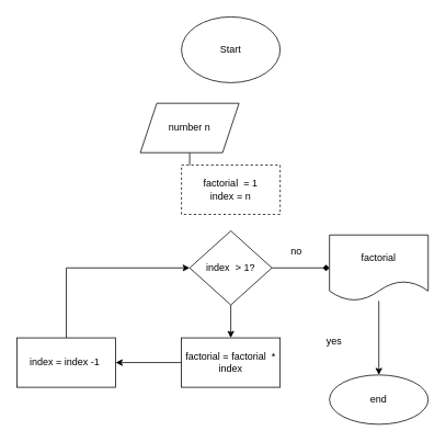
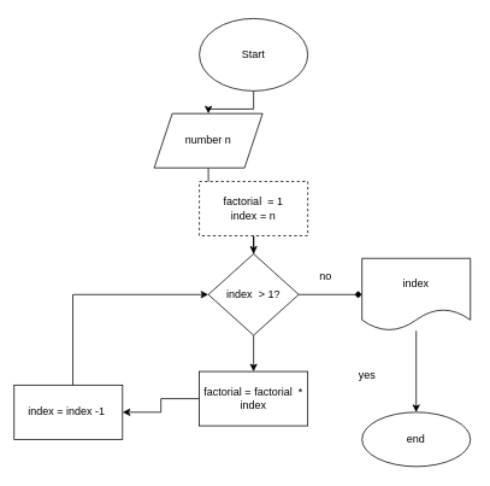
+ <mxCell id="2" value="" style="edgeStyle=orthogonalEdgeStyle;rounded=0;orthogonalLoop=1;jettySize=auto;html=1;" edge="1" parent="1" source="3" target="5"><mxGeometry relative="1" as="geometry" /></mxCell>
+ <mxCell id="6" value="" style="edgeStyle=orthogonalEdgeStyle;rounded=0;orthogonalLoop=1;jettySize=auto;html=1;" edge="1" parent="1" source="7" target="10"><mxGeometry relative="1" as="geometry" /></mxCell>
- <mxCell id="17" value="factorial" style="shape=document;whiteSpace=wrap;html=1;boundedLbl=1;" vertex="1" parent="1"><mxGeometry x="400" y="285" width="120" height="80" as="geometry" /></mxCell>
+ <mxCell id="17" value="index" style="shape=document;whiteSpace=wrap;html=1;boundedLbl=1;" vertex="1" parent="1"><mxGeometry x="400" y="285" width="120" height="80" as="geometry" /></mxCell>
- <mxCell id="14" value="index = index -1&amp;nbsp;" style="whiteSpace=wrap;html=1;" vertex="1" parent="1"><mxGeometry x="20" y="410" width="120" height="60" as="geometry" /></mxCell>
+ <mxCell id="14" value="index = index -1&amp;nbsp;" style="whiteSpace=wrap;html=1;" vertex="1" parent="1"><mxGeometry x="15" y="425" width="120" height="60" as="geometry" /></mxCell>
